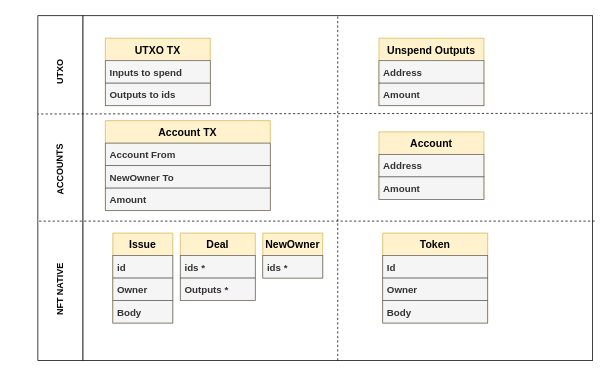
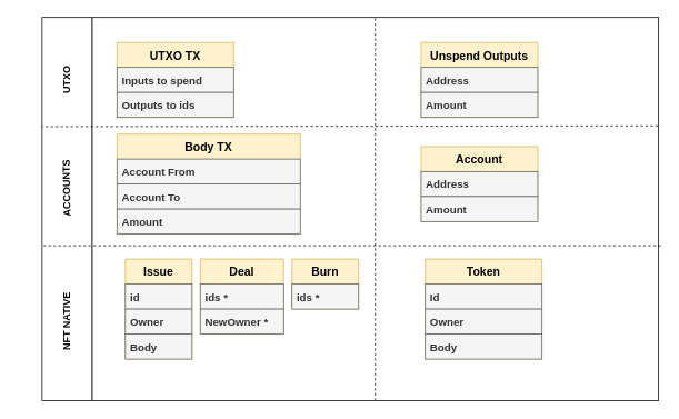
- <mxCell id="16" value="Account TX" style="swimlane;fontStyle=1;childLayout=stackLayout;horizontal=1;startSize=30;horizontalStack=0;resizeParent=1;resizeParentMax=0;resizeLast=0;collapsible=1;marginBottom=0;fontSize=14;strokeWidth=1;fillColor=#fff2cc;strokeColor=#d6b656;" vertex="1" parent="1"><mxGeometry x="140" y="160" width="220" height="120" as="geometry" /></mxCell>
+ <mxCell id="16" value="Body TX" style="swimlane;fontStyle=1;childLayout=stackLayout;horizontal=1;startSize=30;horizontalStack=0;resizeParent=1;resizeParentMax=0;resizeLast=0;collapsible=1;marginBottom=0;fontSize=14;strokeWidth=1;fillColor=#fff2cc;strokeColor=#d6b656;" vertex="1" parent="1"><mxGeometry x="140" y="160" width="220" height="120" as="geometry" /></mxCell>
- <mxCell id="18" value="NewOwner To" style="text;strokeColor=#666666;fillColor=#f5f5f5;align=left;verticalAlign=middle;spacingLeft=4;spacingRight=4;overflow=hidden;points=[[0,0.5],[1,0.5]];portConstraint=eastwest;rotatable=0;fontSize=13;fontColor=#333333;fontStyle=1" vertex="1" parent="16"><mxGeometry y="60" width="220" height="30" as="geometry" /></mxCell>
+ <mxCell id="18" value="Account To" style="text;strokeColor=#666666;fillColor=#f5f5f5;align=left;verticalAlign=middle;spacingLeft=4;spacingRight=4;overflow=hidden;points=[[0,0.5],[1,0.5]];portConstraint=eastwest;rotatable=0;fontSize=13;fontColor=#333333;fontStyle=1" vertex="1" parent="16"><mxGeometry y="60" width="220" height="30" as="geometry" /></mxCell>
- <mxCell id="28" value="NewOwner" style="swimlane;fontStyle=1;childLayout=stackLayout;horizontal=1;startSize=30;horizontalStack=0;resizeParent=1;resizeParentMax=0;resizeLast=0;collapsible=1;marginBottom=0;fontSize=14;strokeWidth=1;fillColor=#fff2cc;strokeColor=#d6b656;" vertex="1" parent="1"><mxGeometry x="350" y="310" width="80" height="60" as="geometry" /></mxCell>
+ <mxCell id="28" value="Burn" style="swimlane;fontStyle=1;childLayout=stackLayout;horizontal=1;startSize=30;horizontalStack=0;resizeParent=1;resizeParentMax=0;resizeLast=0;collapsible=1;marginBottom=0;fontSize=14;strokeWidth=1;fillColor=#fff2cc;strokeColor=#d6b656;" vertex="1" parent="1"><mxGeometry x="350" y="310" width="80" height="60" as="geometry" /></mxCell>
- <mxCell id="27" value="Outputs *" style="text;strokeColor=#666666;fillColor=#f5f5f5;align=left;verticalAlign=middle;spacingLeft=4;spacingRight=4;overflow=hidden;points=[[0,0.5],[1,0.5]];portConstraint=eastwest;rotatable=0;fontSize=13;fontColor=#333333;fontStyle=1" vertex="1" parent="25"><mxGeometry y="60" width="100" height="30" as="geometry" /></mxCell>
+ <mxCell id="27" value="NewOwner *" style="text;strokeColor=#666666;fillColor=#f5f5f5;align=left;verticalAlign=middle;spacingLeft=4;spacingRight=4;overflow=hidden;points=[[0,0.5],[1,0.5]];portConstraint=eastwest;rotatable=0;fontSize=13;fontColor=#333333;fontStyle=1" vertex="1" parent="25"><mxGeometry y="60" width="100" height="30" as="geometry" /></mxCell>
